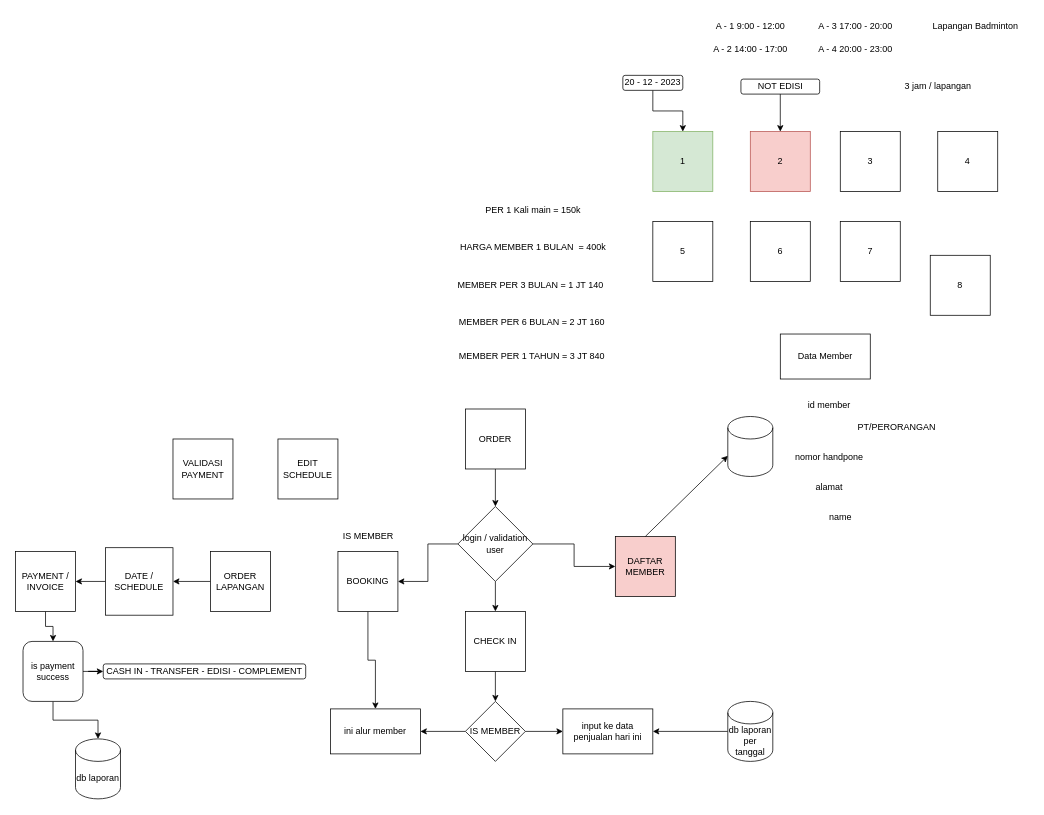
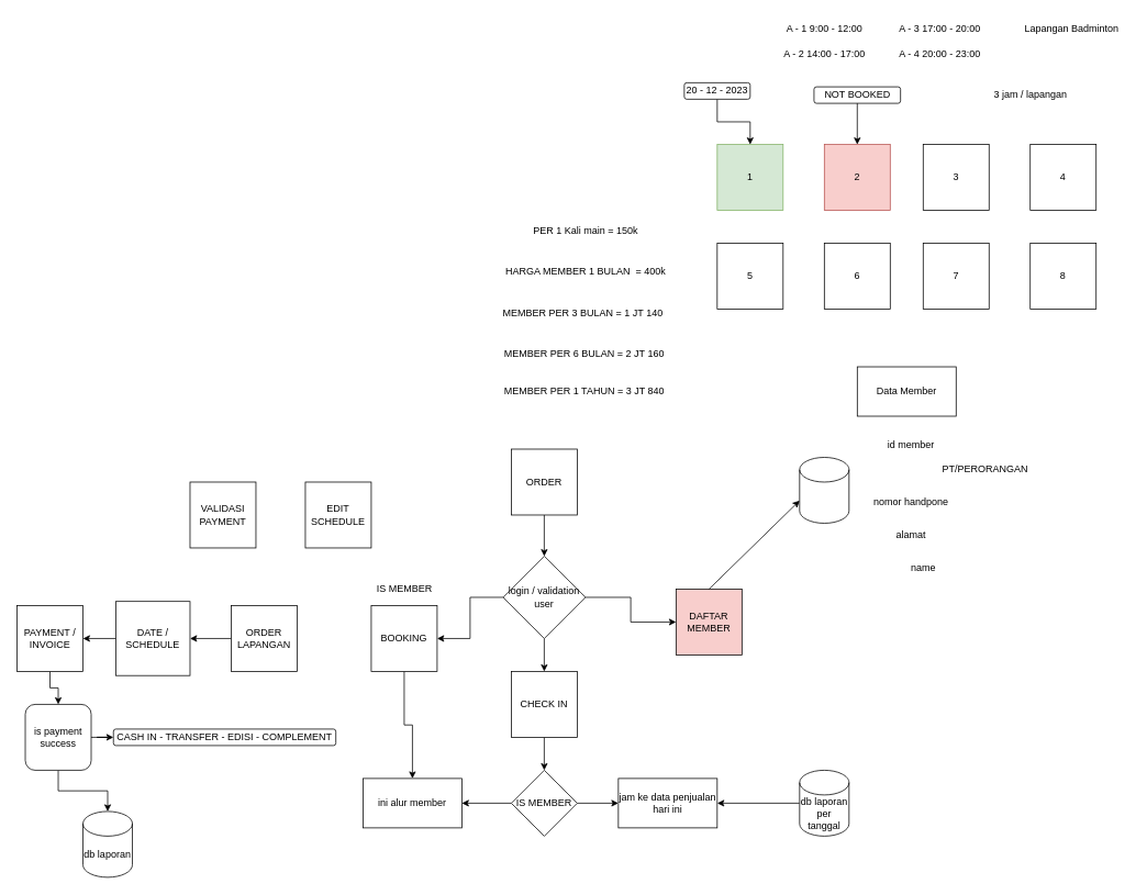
- <mxCell id="25" value="NOT EDISI" style="rounded=1;whiteSpace=wrap;html=1;" vertex="1" parent="1"><mxGeometry x="987.5" y="105" width="105" height="20" as="geometry" /></mxCell>
+ <mxCell id="25" value="NOT BOOKED" style="rounded=1;whiteSpace=wrap;html=1;" vertex="1" parent="1"><mxGeometry x="987.5" y="105" width="105" height="20" as="geometry" /></mxCell>
- <mxCell id="10" value="8" style="whiteSpace=wrap;html=1;aspect=fixed;" vertex="1" parent="1"><mxGeometry x="1240" y="340" width="80" height="80" as="geometry" /></mxCell>
+ <mxCell id="10" value="8" style="whiteSpace=wrap;html=1;aspect=fixed;" vertex="1" parent="1"><mxGeometry x="1250" y="295" width="80" height="80" as="geometry" /></mxCell>
- <mxCell id="60" value="input ke data penjualan hari ini" style="whiteSpace=wrap;html=1;" vertex="1" parent="1"><mxGeometry x="750" y="945" width="120" height="60" as="geometry" /></mxCell>
+ <mxCell id="60" value="jam ke data penjualan hari ini" style="whiteSpace=wrap;html=1;" vertex="1" parent="1"><mxGeometry x="750" y="945" width="120" height="60" as="geometry" /></mxCell>
